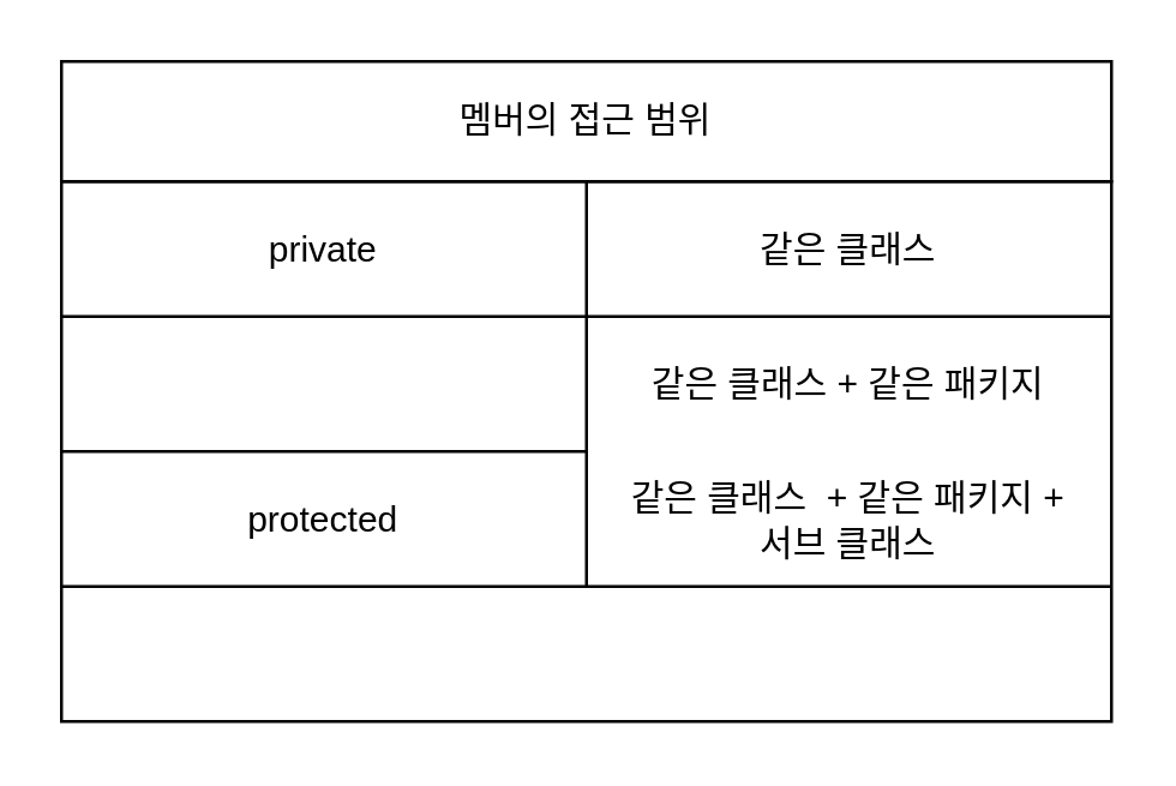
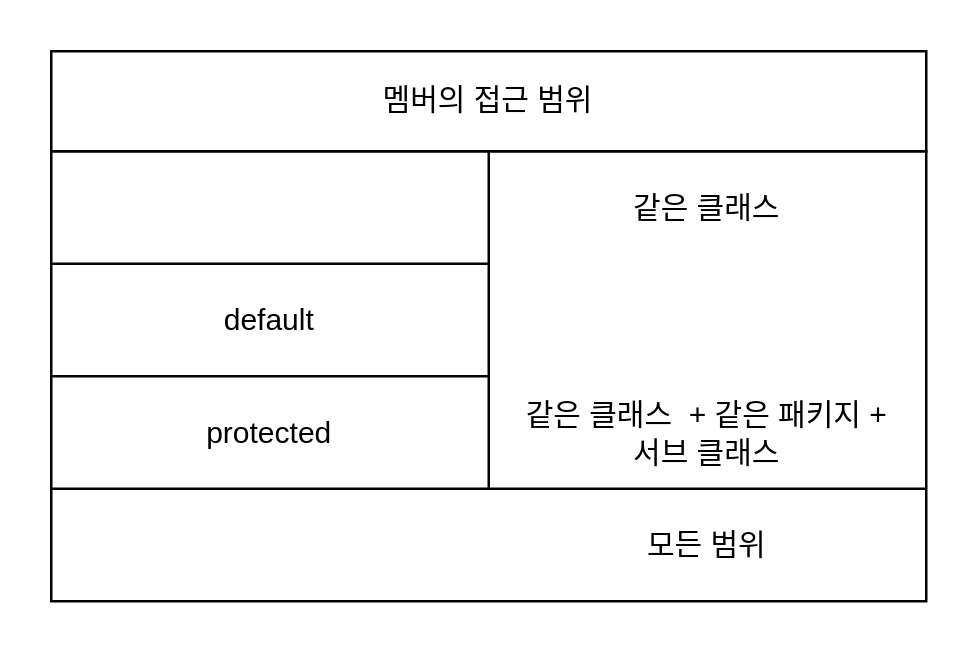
- <mxCell id="4" value="private" style="shape=partialRectangle;html=1;whiteSpace=wrap;connectable=0;overflow=hidden;fillColor=none;top=0;left=0;bottom=0;right=0;pointerEvents=1;" vertex="1" parent="3"><mxGeometry width="175" height="45" as="geometry"><mxRectangle width="175" height="45" as="alternateBounds" /></mxGeometry></mxCell>
+ <mxCell id="7" value="default" style="shape=partialRectangle;html=1;whiteSpace=wrap;connectable=0;overflow=hidden;fillColor=none;top=0;left=0;bottom=0;right=0;pointerEvents=1;" vertex="1" parent="6"><mxGeometry width="175" height="45" as="geometry"><mxRectangle width="175" height="45" as="alternateBounds" /></mxGeometry></mxCell>
- <mxCell id="8" value="같은 클래스 + 같은 패키지" style="shape=partialRectangle;html=1;whiteSpace=wrap;connectable=0;overflow=hidden;fillColor=none;top=0;left=0;bottom=0;right=0;pointerEvents=1;" vertex="1" parent="6"><mxGeometry x="175" width="175" height="45" as="geometry"><mxRectangle width="175" height="45" as="alternateBounds" /></mxGeometry></mxCell>
+ <mxCell id="13" value="모든 범위" style="shape=partialRectangle;html=1;whiteSpace=wrap;connectable=0;overflow=hidden;fillColor=none;top=0;left=0;bottom=0;right=0;pointerEvents=1;" vertex="1" parent="12"><mxGeometry x="175" width="175" height="45" as="geometry"><mxRectangle width="175" height="45" as="alternateBounds" /></mxGeometry></mxCell>
